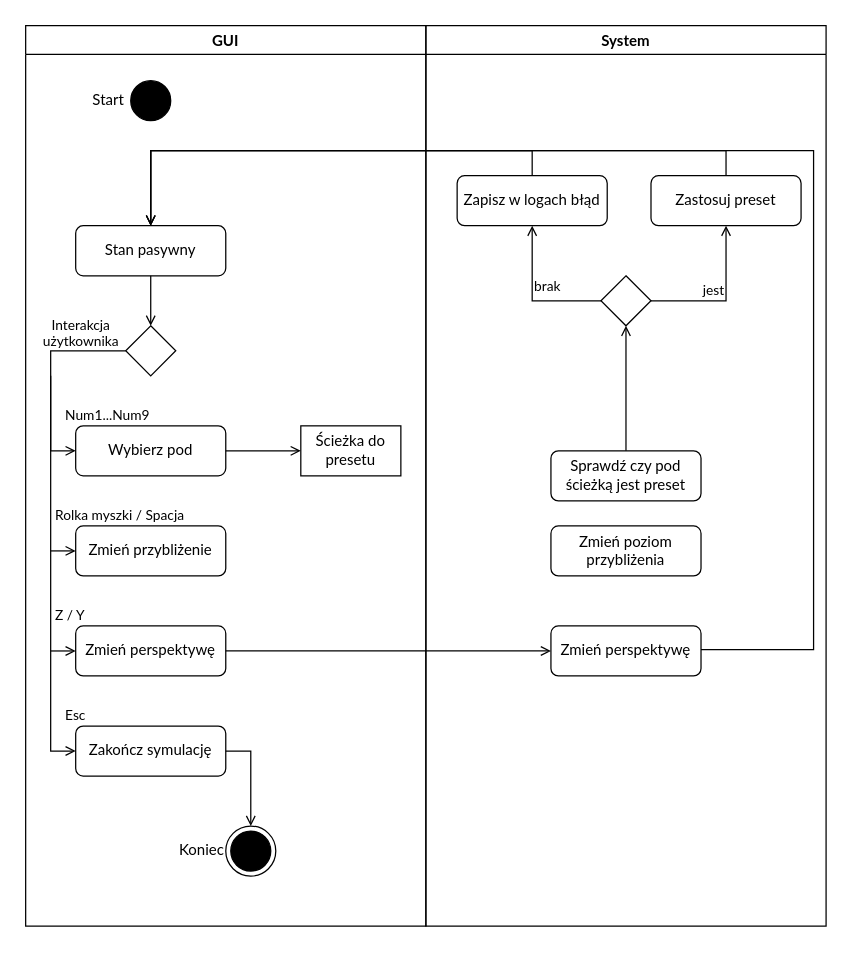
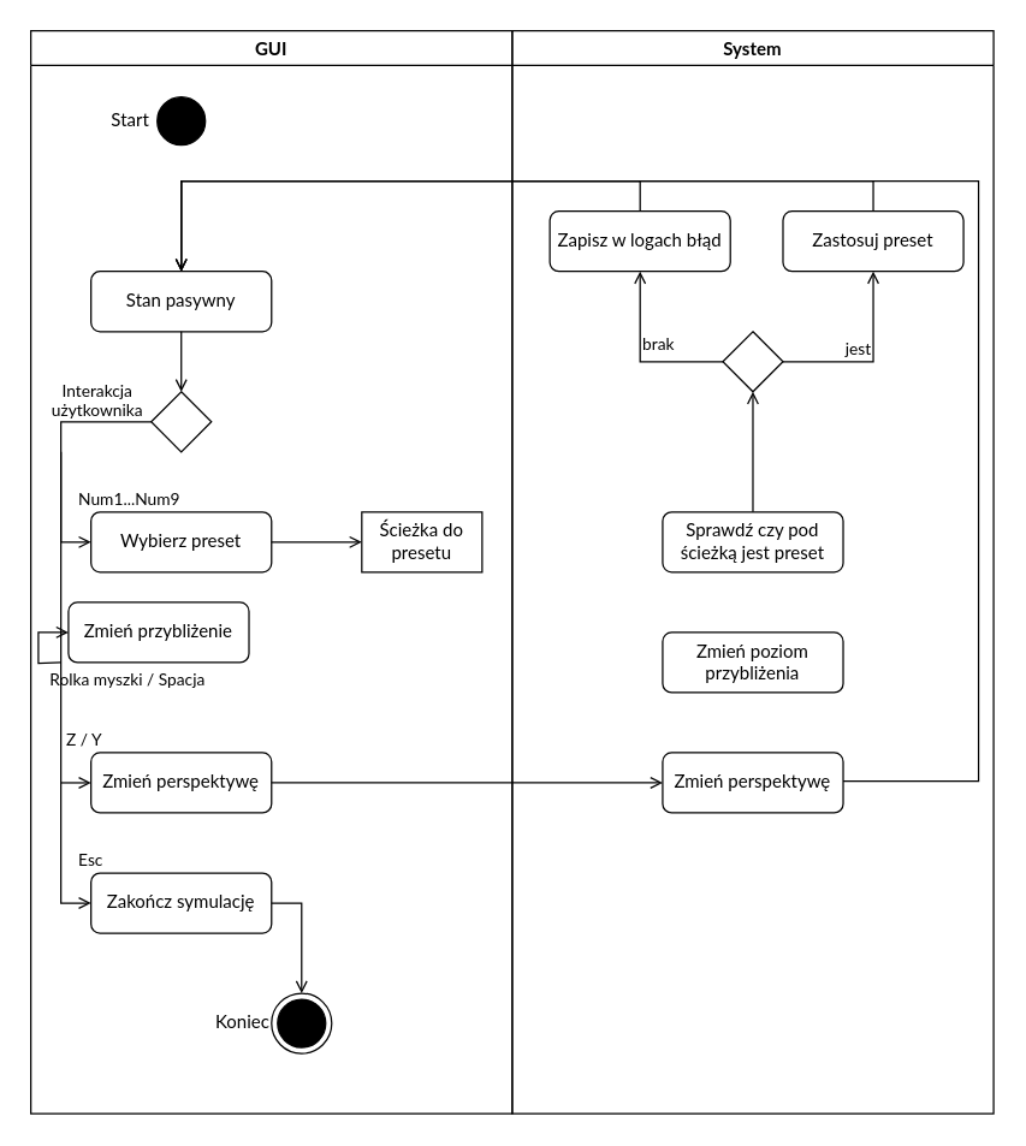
- <mxCell id="16" value="Wybierz pod" style="rounded=1;whiteSpace=wrap;html=1;strokeColor=#000000;fontFamily=Lato;fontColor=#000000;fillColor=none;" vertex="1" parent="13"><mxGeometry x="40" y="320" width="120" height="40" as="geometry" /></mxCell>
+ <mxCell id="16" value="Wybierz preset" style="rounded=1;whiteSpace=wrap;html=1;strokeColor=#000000;fontFamily=Lato;fontColor=#000000;fillColor=none;" vertex="1" parent="13"><mxGeometry x="40" y="320" width="120" height="40" as="geometry" /></mxCell>
- <mxCell id="4" value="Sprawdź czy pod ścieżką jest preset" style="rounded=1;whiteSpace=wrap;html=1;strokeColor=#000000;fontFamily=Lato;fontColor=#000000;fillColor=none;" vertex="1" parent="2"><mxGeometry x="100" y="340" width="120" height="40" as="geometry" /></mxCell>
+ <mxCell id="4" value="Sprawdź czy pod ścieżką jest preset" style="rounded=1;whiteSpace=wrap;html=1;strokeColor=#000000;fontFamily=Lato;fontColor=#000000;fillColor=none;" vertex="1" parent="2"><mxGeometry x="100" y="320" width="120" height="40" as="geometry" /></mxCell>
- <mxCell id="23" value="Zmień przybliżenie" style="rounded=1;whiteSpace=wrap;html=1;strokeColor=#000000;fontFamily=Lato;fontColor=#000000;fillColor=none;" vertex="1" parent="13"><mxGeometry x="40" y="400" width="120" height="40" as="geometry" /></mxCell>
+ <mxCell id="23" value="Zmień przybliżenie" style="rounded=1;whiteSpace=wrap;html=1;strokeColor=#000000;fontFamily=Lato;fontColor=#000000;fillColor=none;" vertex="1" parent="13"><mxGeometry x="25" y="380" width="120" height="40" as="geometry" /></mxCell>
